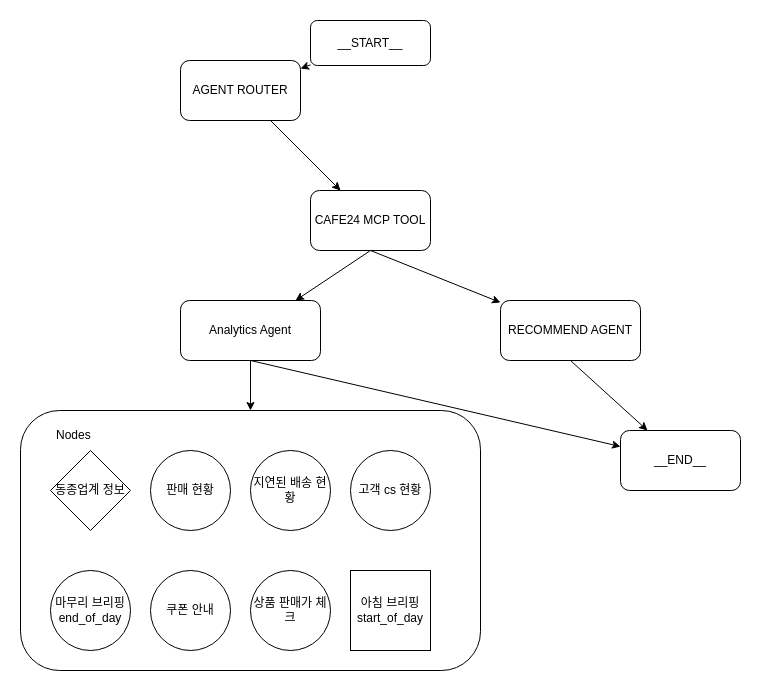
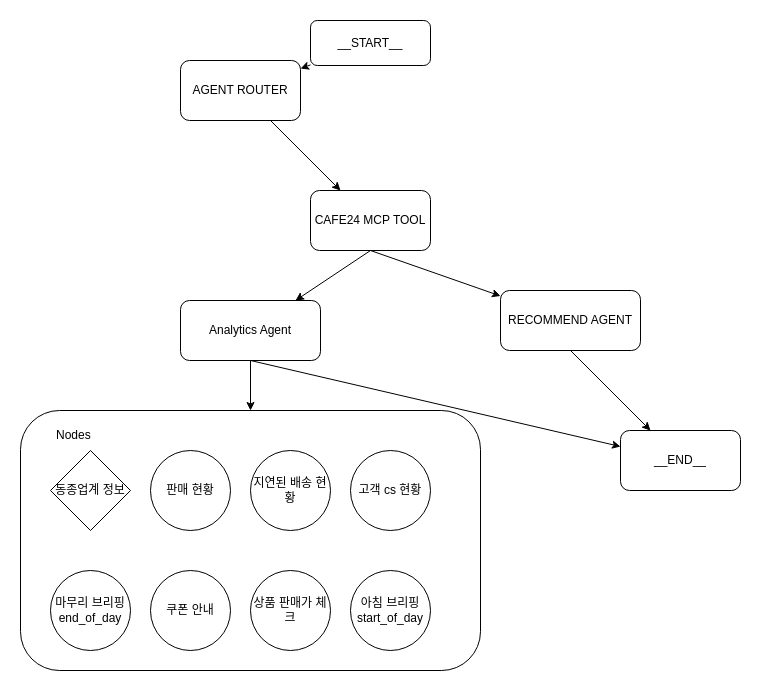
- <mxCell id="9" value="RECOMMEND AGENT" style="whiteSpace=wrap;html=1;rounded=1;" vertex="1" parent="1"><mxGeometry x="500" y="300" width="140" height="60" as="geometry" /></mxCell>
+ <mxCell id="9" value="RECOMMEND AGENT" style="whiteSpace=wrap;html=1;rounded=1;" vertex="1" parent="1"><mxGeometry x="500" y="290" width="140" height="60" as="geometry" /></mxCell>
- <mxCell id="21" value="아침 브리핑&lt;div&gt;start_of_day&lt;/div&gt;" style="whiteSpace=wrap;html=1;aspect=fixed;rounded=0;" vertex="1" parent="13"><mxGeometry x="330" y="160" width="80" height="80" as="geometry" /></mxCell>
+ <mxCell id="21" value="아침 브리핑&lt;div&gt;start_of_day&lt;/div&gt;" style="ellipse;whiteSpace=wrap;html=1;aspect=fixed;" vertex="1" parent="13"><mxGeometry x="330" y="160" width="80" height="80" as="geometry" /></mxCell>
